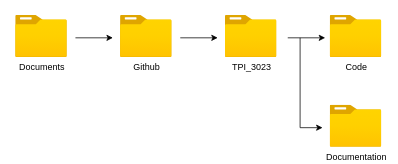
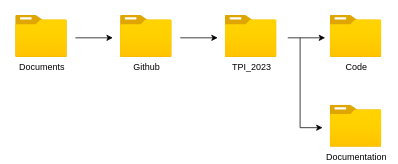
- <mxCell id="3" value="TPI_3023" style="aspect=fixed;html=1;points=[];align=center;image;fontSize=12;image=img/lib/azure2/general/Folder_Blank.svg;" parent="1" vertex="1"><mxGeometry x="300" y="20" width="69" height="56.0" as="geometry" /></mxCell>
+ <mxCell id="3" value="TPI_2023" style="aspect=fixed;html=1;points=[];align=center;image;fontSize=12;image=img/lib/azure2/general/Folder_Blank.svg;" parent="1" vertex="1"><mxGeometry x="300" y="20" width="69" height="56.0" as="geometry" /></mxCell>
